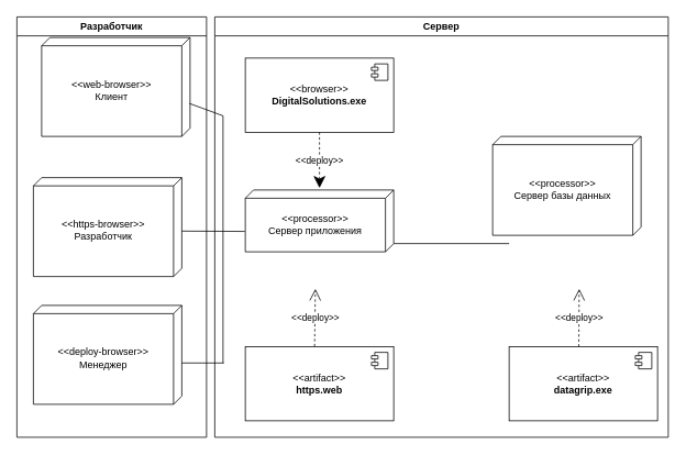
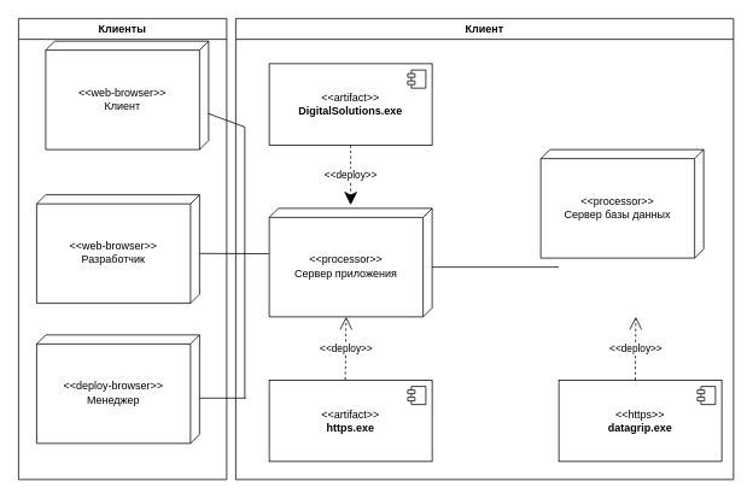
- <mxCell id="2" value="Разработчик" style="swimlane;whiteSpace=wrap;html=1;" vertex="1" parent="1"><mxGeometry x="20" y="20" width="230" height="510" as="geometry" /></mxCell>
+ <mxCell id="2" value="Клиенты" style="swimlane;whiteSpace=wrap;html=1;" vertex="1" parent="1"><mxGeometry x="20" y="20" width="230" height="510" as="geometry" /></mxCell>
- <mxCell id="10" value="Сервер" style="swimlane;whiteSpace=wrap;html=1;" vertex="1" parent="1"><mxGeometry x="260" y="20" width="550" height="510" as="geometry" /></mxCell>
+ <mxCell id="10" value="Клиент" style="swimlane;whiteSpace=wrap;html=1;" vertex="1" parent="1"><mxGeometry x="260" y="20" width="550" height="510" as="geometry" /></mxCell>
- <mxCell id="20" value="&amp;lt;&amp;lt;browser&amp;gt;&amp;gt;&lt;br&gt;&lt;b&gt;DigitalSolutions.exe&lt;/b&gt;" style="html=1;dropTarget=0;whiteSpace=wrap;" vertex="1" parent="10"><mxGeometry x="37" y="50" width="180" height="90" as="geometry" /></mxCell>
+ <mxCell id="20" value="&amp;lt;&amp;lt;artifact&amp;gt;&amp;gt;&lt;br&gt;&lt;b&gt;DigitalSolutions.exe&lt;/b&gt;" style="html=1;dropTarget=0;whiteSpace=wrap;" vertex="1" parent="10"><mxGeometry x="37" y="50" width="180" height="90" as="geometry" /></mxCell>
- <mxCell id="11" value="&lt;span style=&quot;&quot;&gt;&amp;lt;&amp;lt;processor&amp;gt;&amp;gt;&lt;/span&gt;&lt;div style=&quot;&quot;&gt;Сервер приложения&lt;/div&gt;" style="verticalAlign=middle;align=center;spacingTop=8;spacingLeft=2;spacingRight=12;shape=cube;size=10;direction=south;fontStyle=0;html=1;whiteSpace=wrap;" vertex="1" parent="10"><mxGeometry x="37" y="210" width="180" height="75" as="geometry" /></mxCell>
+ <mxCell id="11" value="&lt;span style=&quot;&quot;&gt;&amp;lt;&amp;lt;processor&amp;gt;&amp;gt;&lt;/span&gt;&lt;div style=&quot;&quot;&gt;Сервер приложения&lt;/div&gt;" style="verticalAlign=middle;align=center;spacingTop=8;spacingLeft=2;spacingRight=12;shape=cube;size=10;direction=south;fontStyle=0;html=1;whiteSpace=wrap;" vertex="1" parent="10"><mxGeometry x="37" y="210" width="180" height="120" as="geometry" /></mxCell>
- <mxCell id="4" value="&lt;span style=&quot;&quot;&gt;&amp;lt;&amp;lt;https-browser&amp;gt;&amp;gt;&lt;/span&gt;&lt;div style=&quot;&quot;&gt;Разработчик&lt;/div&gt;" style="verticalAlign=middle;align=center;spacingTop=8;spacingLeft=2;spacingRight=12;shape=cube;size=10;direction=south;fontStyle=0;html=1;whiteSpace=wrap;" vertex="1" parent="2"><mxGeometry x="20" y="195" width="180" height="120" as="geometry" /></mxCell>
+ <mxCell id="4" value="&lt;span style=&quot;&quot;&gt;&amp;lt;&amp;lt;web-browser&amp;gt;&amp;gt;&lt;/span&gt;&lt;div style=&quot;&quot;&gt;Разработчик&lt;/div&gt;" style="verticalAlign=middle;align=center;spacingTop=8;spacingLeft=2;spacingRight=12;shape=cube;size=10;direction=south;fontStyle=0;html=1;whiteSpace=wrap;" vertex="1" parent="2"><mxGeometry x="20" y="195" width="180" height="120" as="geometry" /></mxCell>
- <mxCell id="16" value="&amp;lt;&amp;lt;artifact&amp;gt;&amp;gt;&lt;br&gt;&lt;b&gt;https.web&lt;/b&gt;" style="html=1;dropTarget=0;whiteSpace=wrap;" vertex="1" parent="10"><mxGeometry x="37" y="400" width="180" height="90" as="geometry" /></mxCell>
+ <mxCell id="16" value="&amp;lt;&amp;lt;artifact&amp;gt;&amp;gt;&lt;br&gt;&lt;b&gt;https.exe&lt;/b&gt;" style="html=1;dropTarget=0;whiteSpace=wrap;" vertex="1" parent="10"><mxGeometry x="37" y="400" width="180" height="90" as="geometry" /></mxCell>
- <mxCell id="14" value="&amp;lt;&amp;lt;artifact&amp;gt;&amp;gt;&lt;br&gt;&lt;b&gt;datagrip.exe&lt;/b&gt;" style="html=1;dropTarget=0;whiteSpace=wrap;" vertex="1" parent="10"><mxGeometry x="357" y="400" width="180" height="90" as="geometry" /></mxCell>
+ <mxCell id="14" value="&amp;lt;&amp;lt;https&amp;gt;&amp;gt;&lt;br&gt;&lt;b&gt;datagrip.exe&lt;/b&gt;" style="html=1;dropTarget=0;whiteSpace=wrap;" vertex="1" parent="10"><mxGeometry x="357" y="400" width="180" height="90" as="geometry" /></mxCell>
